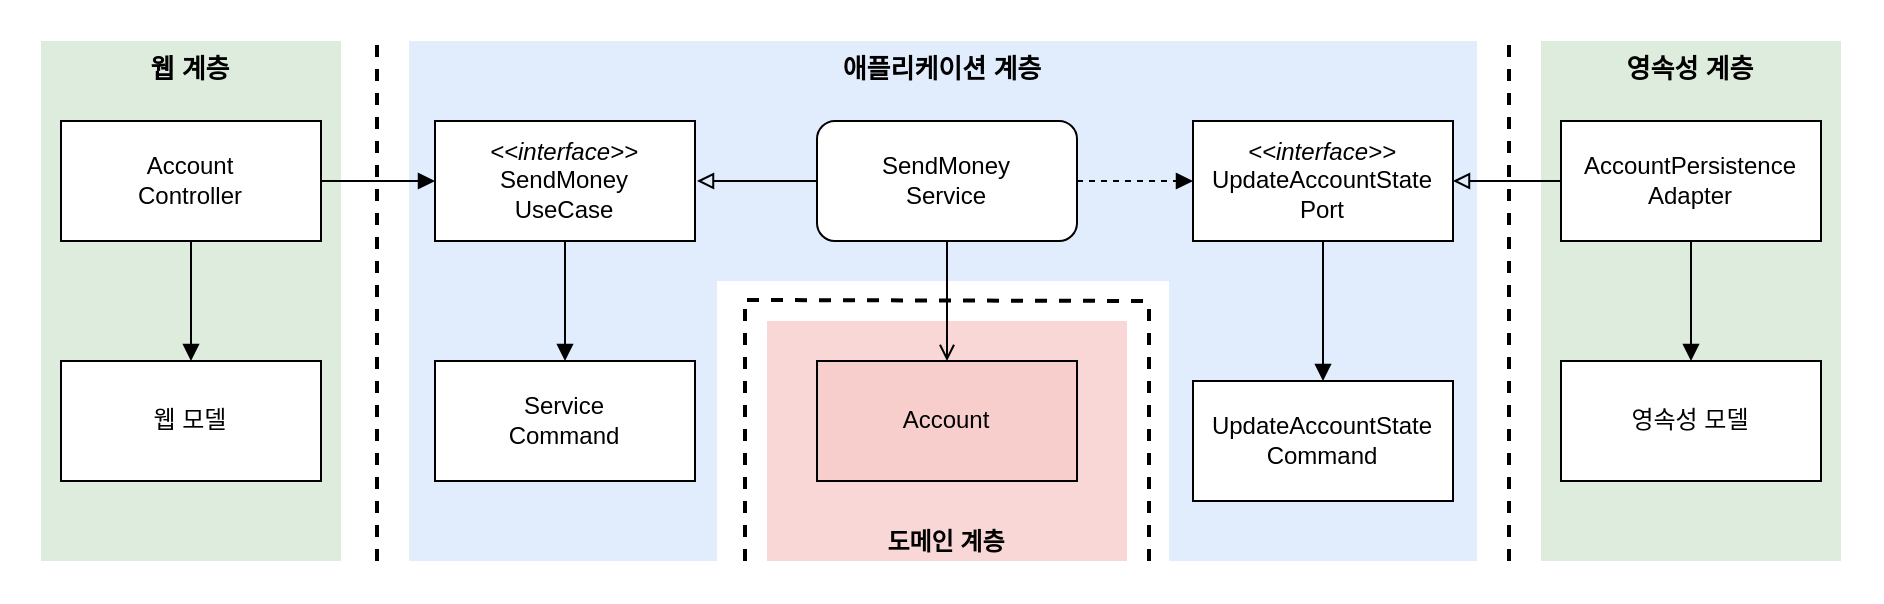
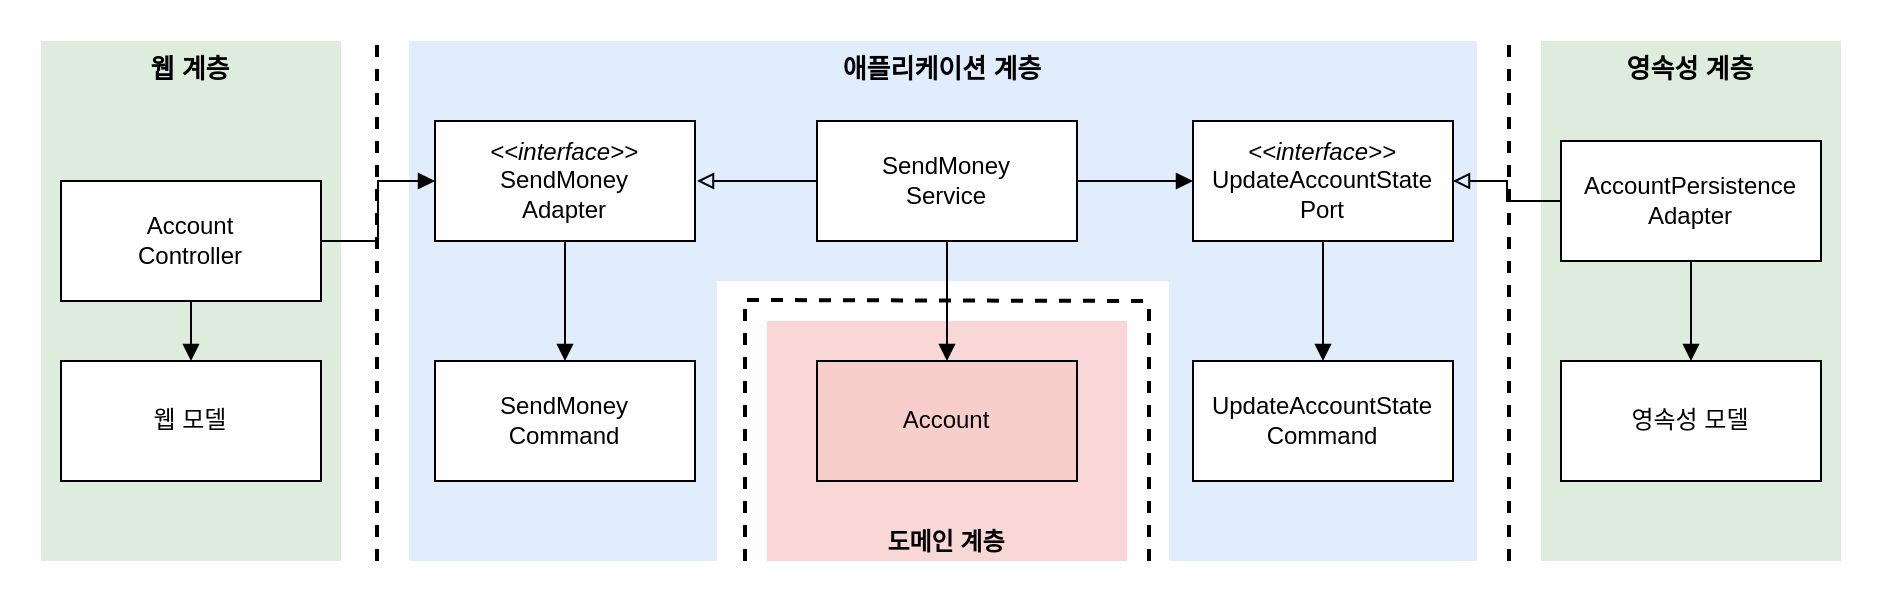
- <mxCell id="20" value="Account&lt;div&gt;Controller&lt;/div&gt;" style="rounded=0;whiteSpace=wrap;html=1;" vertex="1" parent="1"><mxGeometry x="30" y="60" width="130" height="60" as="geometry" /></mxCell>
+ <mxCell id="20" value="Account&lt;div&gt;Controller&lt;/div&gt;" style="rounded=0;whiteSpace=wrap;html=1;" vertex="1" parent="1"><mxGeometry x="30" y="90" width="130" height="60" as="geometry" /></mxCell>
- <mxCell id="22" value="&lt;i&gt;&amp;lt;&amp;lt;interface&amp;gt;&amp;gt;&lt;/i&gt;&lt;div&gt;SendMoney&lt;/div&gt;&lt;div&gt;UseCase&lt;/div&gt;" style="rounded=0;whiteSpace=wrap;html=1;" vertex="1" parent="1"><mxGeometry x="217" y="60" width="130" height="60" as="geometry" /></mxCell>
+ <mxCell id="22" value="&lt;i&gt;&amp;lt;&amp;lt;interface&amp;gt;&amp;gt;&lt;/i&gt;&lt;div&gt;SendMoney&lt;/div&gt;&lt;div&gt;Adapter&lt;/div&gt;" style="rounded=0;whiteSpace=wrap;html=1;" vertex="1" parent="1"><mxGeometry x="217" y="60" width="130" height="60" as="geometry" /></mxCell>
- <mxCell id="17" value="SendMoney&lt;div&gt;Service&lt;/div&gt;" style="whiteSpace=wrap;html=1;rounded=1;" vertex="1" parent="1"><mxGeometry x="408" y="60" width="130" height="60" as="geometry" /></mxCell>
+ <mxCell id="17" value="SendMoney&lt;div&gt;Service&lt;/div&gt;" style="rounded=0;whiteSpace=wrap;html=1;" vertex="1" parent="1"><mxGeometry x="408" y="60" width="130" height="60" as="geometry" /></mxCell>
- <mxCell id="15" style="edgeStyle=orthogonalEdgeStyle;rounded=0;orthogonalLoop=1;jettySize=auto;html=1;endArrow=block;endFill=1;dashed=1;" edge="1" parent="1" source="17" target="9"><mxGeometry relative="1" as="geometry" /></mxCell>
+ <mxCell id="15" style="edgeStyle=orthogonalEdgeStyle;rounded=0;orthogonalLoop=1;jettySize=auto;html=1;endArrow=block;endFill=1;" edge="1" parent="1" source="17" target="9"><mxGeometry relative="1" as="geometry" /></mxCell>
- <mxCell id="13" value="AccountPersistence&lt;div&gt;Adapter&lt;/div&gt;" style="rounded=0;whiteSpace=wrap;html=1;" vertex="1" parent="1"><mxGeometry x="780" y="60" width="130" height="60" as="geometry" /></mxCell>
+ <mxCell id="13" value="AccountPersistence&lt;div&gt;Adapter&lt;/div&gt;" style="rounded=0;whiteSpace=wrap;html=1;" vertex="1" parent="1"><mxGeometry x="780" y="70" width="130" height="60" as="geometry" /></mxCell>
- <mxCell id="16" style="edgeStyle=orthogonalEdgeStyle;rounded=0;orthogonalLoop=1;jettySize=auto;html=1;endArrow=open;endFill=1;" edge="1" parent="1" source="17" target="10"><mxGeometry relative="1" as="geometry" /></mxCell>
+ <mxCell id="16" style="edgeStyle=orthogonalEdgeStyle;rounded=0;orthogonalLoop=1;jettySize=auto;html=1;endArrow=block;endFill=1;" edge="1" parent="1" source="17" target="10"><mxGeometry relative="1" as="geometry" /></mxCell>
- <mxCell id="30" value="Service&lt;div&gt;Command&lt;/div&gt;" style="rounded=0;whiteSpace=wrap;html=1;" vertex="1" parent="1"><mxGeometry x="217" y="180" width="130" height="60" as="geometry" /></mxCell>
+ <mxCell id="30" value="SendMoney&lt;div&gt;Command&lt;/div&gt;" style="rounded=0;whiteSpace=wrap;html=1;" vertex="1" parent="1"><mxGeometry x="217" y="180" width="130" height="60" as="geometry" /></mxCell>
- <mxCell id="31" value="UpdateAccountState&lt;div&gt;Command&lt;/div&gt;" style="rounded=0;whiteSpace=wrap;html=1;" vertex="1" parent="1"><mxGeometry x="596" y="190" width="130" height="60" as="geometry" /></mxCell>
+ <mxCell id="31" value="UpdateAccountState&lt;div&gt;Command&lt;/div&gt;" style="rounded=0;whiteSpace=wrap;html=1;" vertex="1" parent="1"><mxGeometry x="596" y="180" width="130" height="60" as="geometry" /></mxCell>
